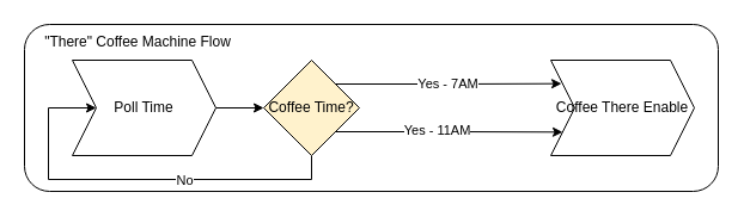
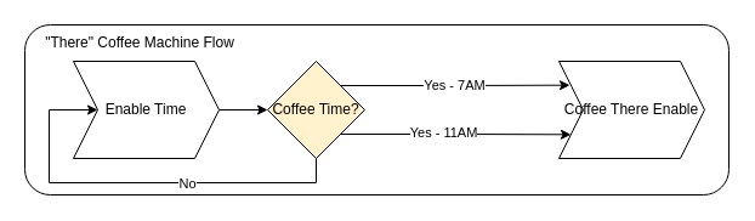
- <mxCell id="3" value="Poll Time" style="shape=step;perimeter=stepPerimeter;whiteSpace=wrap;html=1;fixedSize=1;" vertex="1" parent="1"><mxGeometry x="60" y="50" width="120" height="80" as="geometry" /></mxCell>
+ <mxCell id="3" value="Enable Time" style="shape=step;perimeter=stepPerimeter;whiteSpace=wrap;html=1;fixedSize=1;" vertex="1" parent="1"><mxGeometry x="60" y="50" width="120" height="80" as="geometry" /></mxCell>
